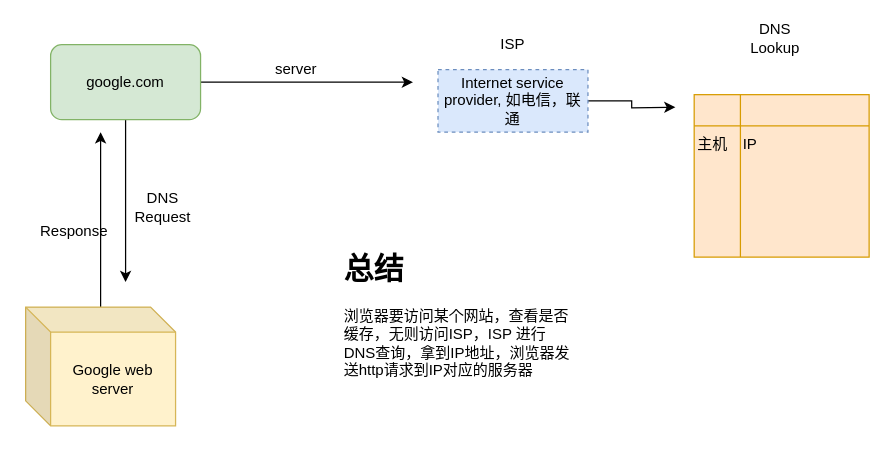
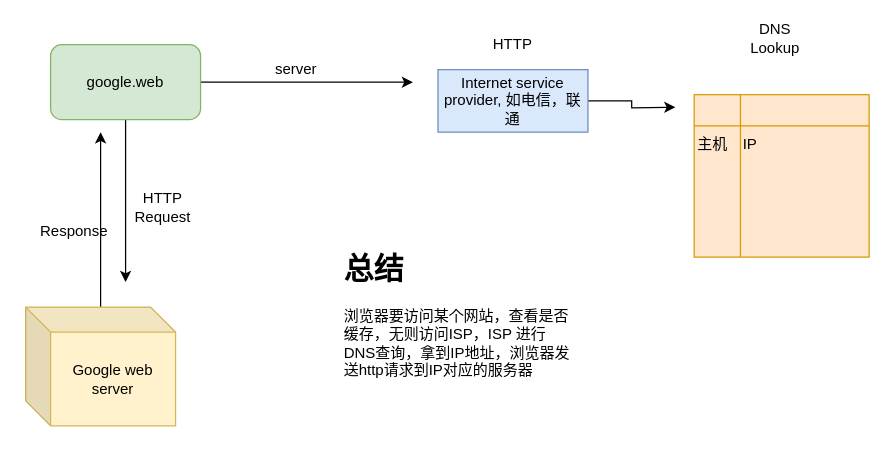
- <mxCell id="8" value="ISP" style="text;html=1;strokeColor=none;fillColor=none;align=center;verticalAlign=middle;whiteSpace=wrap;rounded=0;" vertex="1" parent="1"><mxGeometry x="390" y="25" width="40" height="20" as="geometry" /></mxCell>
+ <mxCell id="8" value="HTTP" style="text;html=1;strokeColor=none;fillColor=none;align=center;verticalAlign=middle;whiteSpace=wrap;rounded=0;" vertex="1" parent="1"><mxGeometry x="390" y="25" width="40" height="20" as="geometry" /></mxCell>
- <mxCell id="4" value="google.com" style="rounded=1;whiteSpace=wrap;html=1;fillColor=#d5e8d4;strokeColor=#82b366;" vertex="1" parent="1"><mxGeometry x="40" y="35" width="120" height="60" as="geometry" /></mxCell>
+ <mxCell id="4" value="google.web" style="rounded=1;whiteSpace=wrap;html=1;fillColor=#d5e8d4;strokeColor=#82b366;" vertex="1" parent="1"><mxGeometry x="40" y="35" width="120" height="60" as="geometry" /></mxCell>
- <mxCell id="7" value="Internet service provider, 如电信，联通" style="rounded=0;whiteSpace=wrap;html=1;fillColor=#dae8fc;strokeColor=#6c8ebf;dashed=1;" vertex="1" parent="1"><mxGeometry x="350" y="55" width="120" height="50" as="geometry" /></mxCell>
+ <mxCell id="7" value="Internet service provider, 如电信，联通" style="rounded=0;whiteSpace=wrap;html=1;fillColor=#dae8fc;strokeColor=#6c8ebf;" vertex="1" parent="1"><mxGeometry x="350" y="55" width="120" height="50" as="geometry" /></mxCell>
- <mxCell id="15" value="DNS Request" style="text;html=1;strokeColor=none;fillColor=none;align=center;verticalAlign=middle;whiteSpace=wrap;rounded=0;" vertex="1" parent="1"><mxGeometry x="110" y="155" width="40" height="20" as="geometry" /></mxCell>
+ <mxCell id="15" value="HTTP Request" style="text;html=1;strokeColor=none;fillColor=none;align=center;verticalAlign=middle;whiteSpace=wrap;rounded=0;" vertex="1" parent="1"><mxGeometry x="110" y="155" width="40" height="20" as="geometry" /></mxCell>
